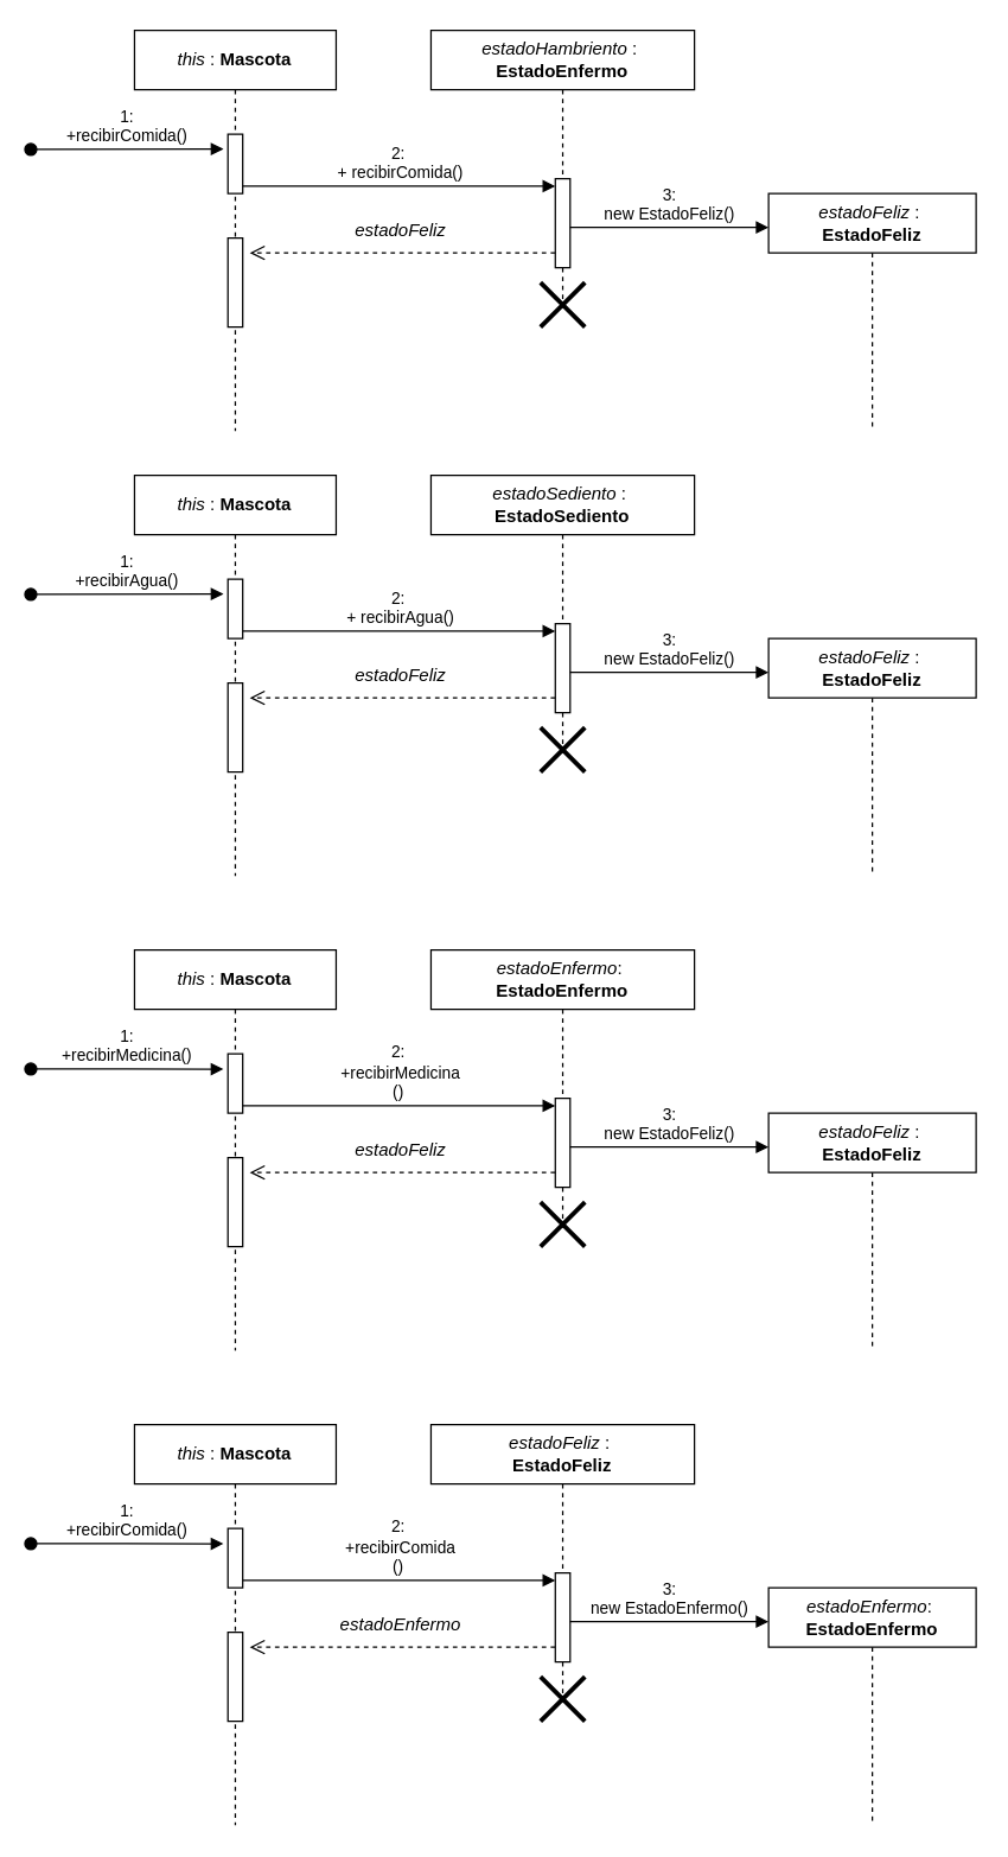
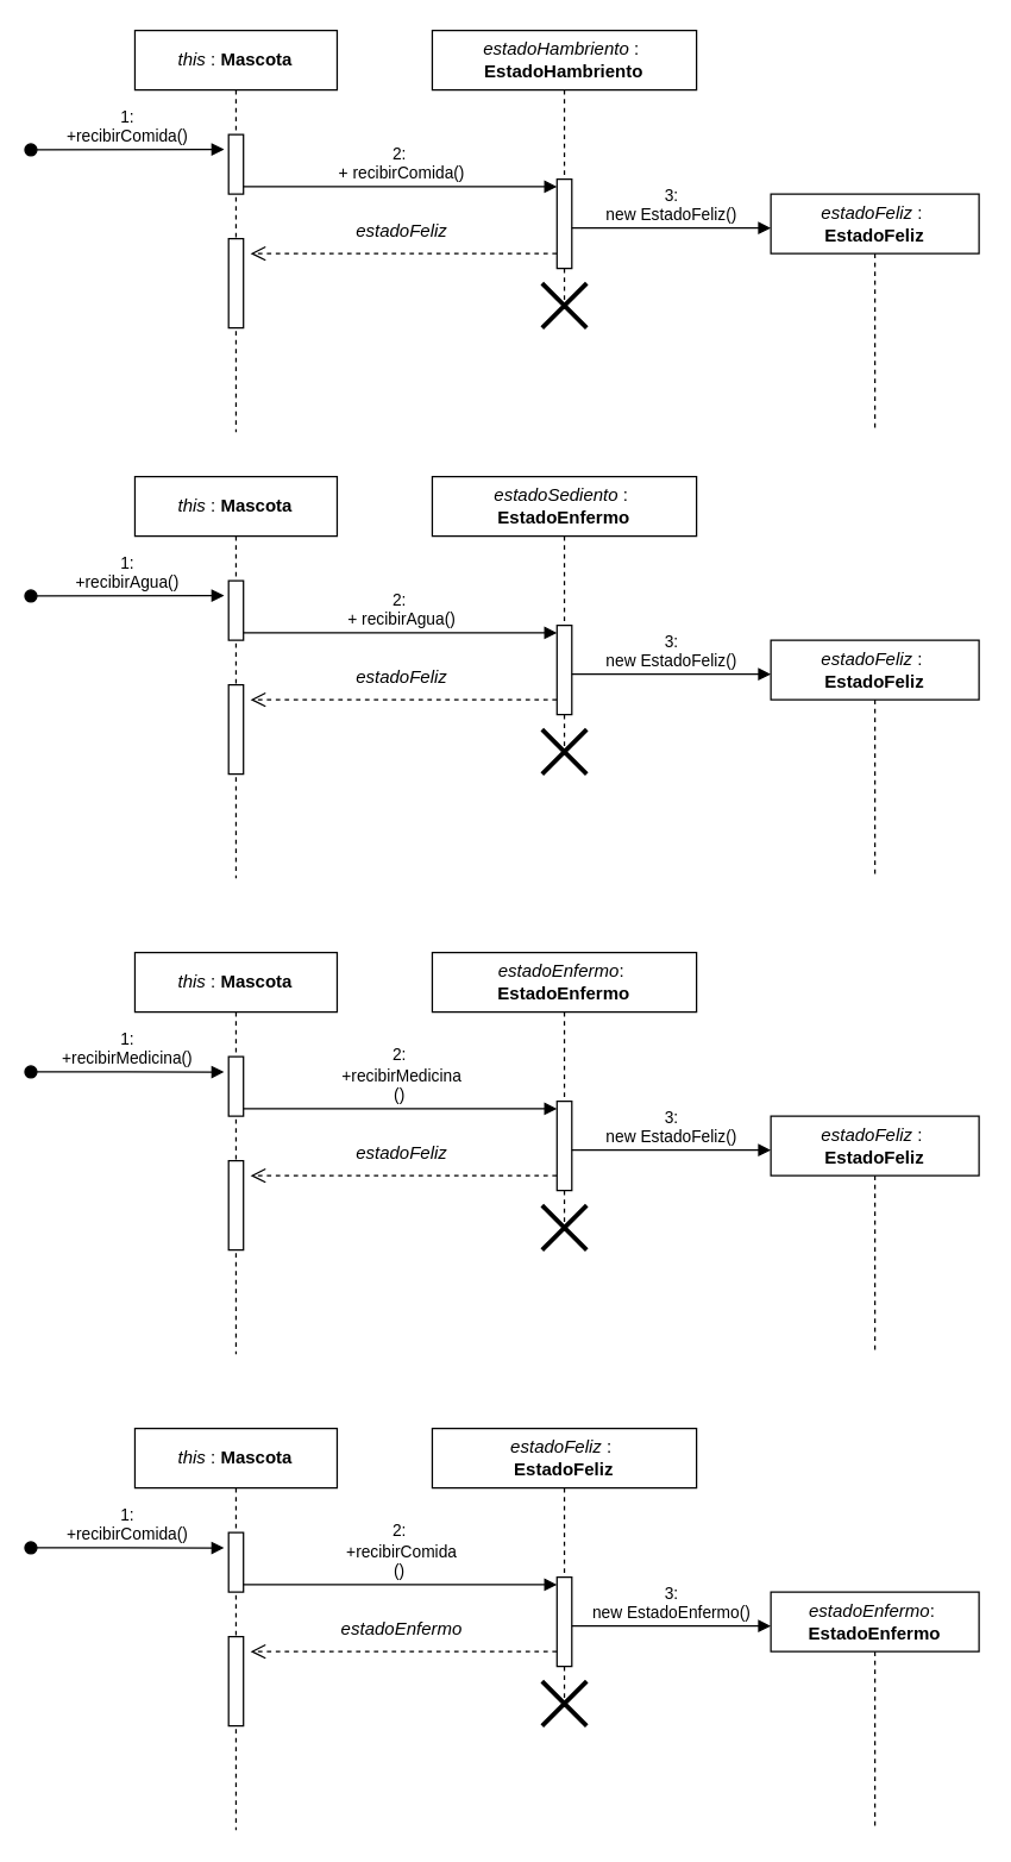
- <mxCell id="5" value="&lt;i style=&quot;border-color: var(--border-color);&quot;&gt;estadoHambriento&lt;/i&gt;&amp;nbsp;:&amp;nbsp;&lt;br&gt;&lt;b style=&quot;border-color: var(--border-color);&quot;&gt;EstadoEnfermo&lt;/b&gt;" style="shape=umlLifeline;perimeter=lifelinePerimeter;whiteSpace=wrap;html=1;container=0;dropTarget=0;collapsible=0;recursiveResize=0;outlineConnect=0;portConstraint=eastwest;newEdgeStyle={&quot;edgeStyle&quot;:&quot;elbowEdgeStyle&quot;,&quot;elbow&quot;:&quot;vertical&quot;,&quot;curved&quot;:0,&quot;rounded&quot;:0};" vertex="1" parent="1"><mxGeometry x="290.26" y="20" width="177.74" height="190" as="geometry" /></mxCell>
+ <mxCell id="5" value="&lt;i style=&quot;border-color: var(--border-color);&quot;&gt;estadoHambriento&lt;/i&gt;&amp;nbsp;:&amp;nbsp;&lt;br&gt;&lt;b style=&quot;border-color: var(--border-color);&quot;&gt;EstadoHambriento&lt;/b&gt;" style="shape=umlLifeline;perimeter=lifelinePerimeter;whiteSpace=wrap;html=1;container=0;dropTarget=0;collapsible=0;recursiveResize=0;outlineConnect=0;portConstraint=eastwest;newEdgeStyle={&quot;edgeStyle&quot;:&quot;elbowEdgeStyle&quot;,&quot;elbow&quot;:&quot;vertical&quot;,&quot;curved&quot;:0,&quot;rounded&quot;:0};" vertex="1" parent="1"><mxGeometry x="290.26" y="20" width="177.74" height="190" as="geometry" /></mxCell>
- <mxCell id="17" value="&lt;i style=&quot;border-color: var(--border-color);&quot;&gt;estadoSediento&lt;/i&gt;&amp;nbsp;:&amp;nbsp;&lt;br&gt;&lt;b style=&quot;border-color: var(--border-color);&quot;&gt;EstadoSediento&lt;/b&gt;" style="shape=umlLifeline;perimeter=lifelinePerimeter;whiteSpace=wrap;html=1;container=0;dropTarget=0;collapsible=0;recursiveResize=0;outlineConnect=0;portConstraint=eastwest;newEdgeStyle={&quot;edgeStyle&quot;:&quot;elbowEdgeStyle&quot;,&quot;elbow&quot;:&quot;vertical&quot;,&quot;curved&quot;:0,&quot;rounded&quot;:0};" vertex="1" parent="1"><mxGeometry x="290.26" y="320" width="177.74" height="190" as="geometry" /></mxCell>
+ <mxCell id="17" value="&lt;i style=&quot;border-color: var(--border-color);&quot;&gt;estadoSediento&lt;/i&gt;&amp;nbsp;:&amp;nbsp;&lt;br&gt;&lt;b style=&quot;border-color: var(--border-color);&quot;&gt;EstadoEnfermo&lt;/b&gt;" style="shape=umlLifeline;perimeter=lifelinePerimeter;whiteSpace=wrap;html=1;container=0;dropTarget=0;collapsible=0;recursiveResize=0;outlineConnect=0;portConstraint=eastwest;newEdgeStyle={&quot;edgeStyle&quot;:&quot;elbowEdgeStyle&quot;,&quot;elbow&quot;:&quot;vertical&quot;,&quot;curved&quot;:0,&quot;rounded&quot;:0};" vertex="1" parent="1"><mxGeometry x="290.26" y="320" width="177.74" height="190" as="geometry" /></mxCell>
